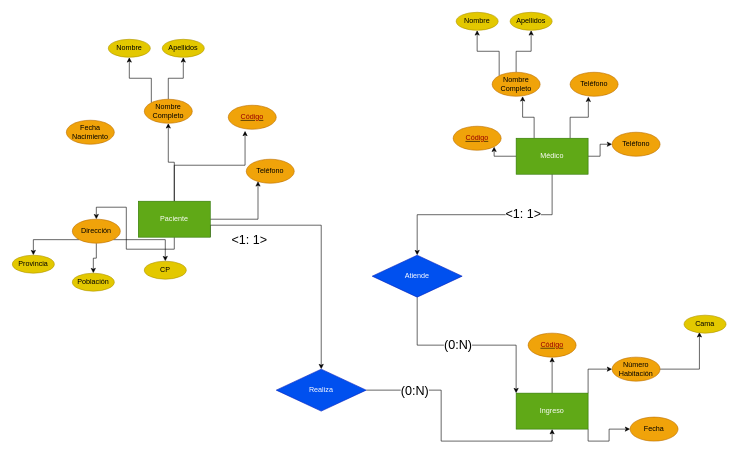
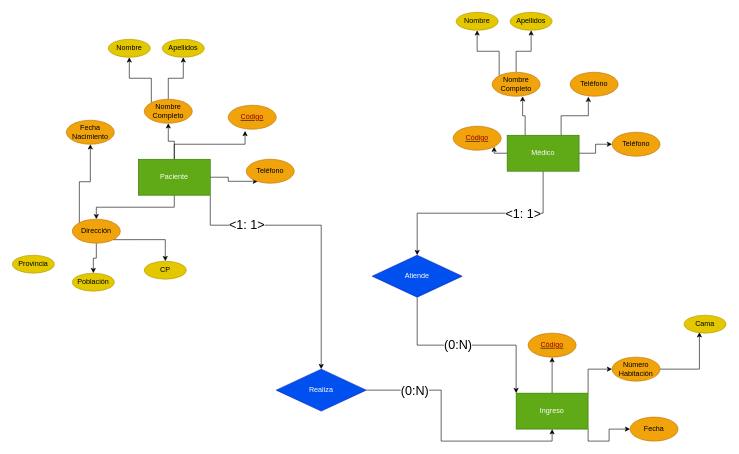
- <mxCell id="22" value="Médico" style="rounded=0;whiteSpace=wrap;html=1;fillColor=#60a917;fontColor=#ffffff;strokeColor=#2D7600;" vertex="1" parent="1"><mxGeometry x="860" y="230" width="120" height="60" as="geometry" /></mxCell>
+ <mxCell id="22" value="Médico" style="rounded=0;whiteSpace=wrap;html=1;fillColor=#60a917;fontColor=#ffffff;strokeColor=#2D7600;" vertex="1" parent="1"><mxGeometry x="845" y="225" width="120" height="60" as="geometry" /></mxCell>
- <mxCell id="8" value="Paciente" style="rounded=0;whiteSpace=wrap;html=1;fillColor=#60a917;fontColor=#ffffff;strokeColor=#2D7600;" vertex="1" parent="1"><mxGeometry x="230" y="335" width="120" height="60" as="geometry" /></mxCell>
+ <mxCell id="8" value="Paciente" style="rounded=0;whiteSpace=wrap;html=1;fillColor=#60a917;fontColor=#ffffff;strokeColor=#2D7600;" vertex="1" parent="1"><mxGeometry x="230" y="265" width="120" height="60" as="geometry" /></mxCell>
- <mxCell id="23" style="edgeStyle=orthogonalEdgeStyle;rounded=0;orthogonalLoop=1;jettySize=auto;html=1;exitX=0;exitY=1;exitDx=0;exitDy=0;" edge="1" parent="1" source="26" target="27"><mxGeometry relative="1" as="geometry" /></mxCell>
+ <mxCell id="23" style="edgeStyle=orthogonalEdgeStyle;rounded=0;orthogonalLoop=1;jettySize=auto;html=1;exitX=0;exitY=1;exitDx=0;exitDy=0;" edge="1" parent="1" source="26" target="13"><mxGeometry relative="1" as="geometry" /></mxCell>
